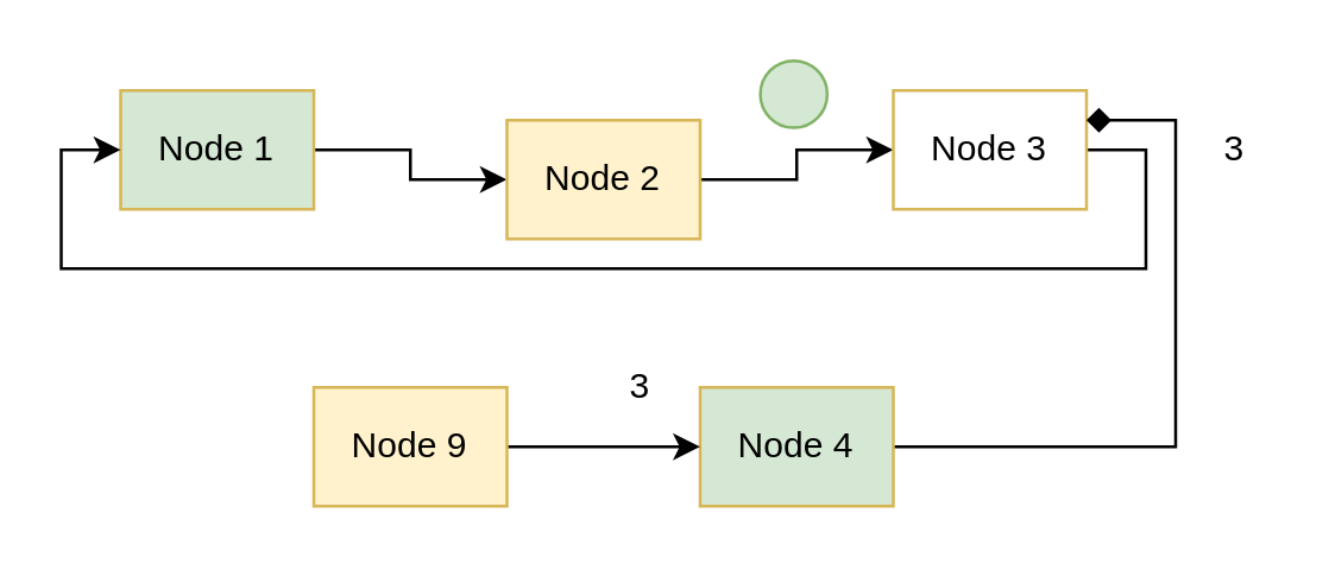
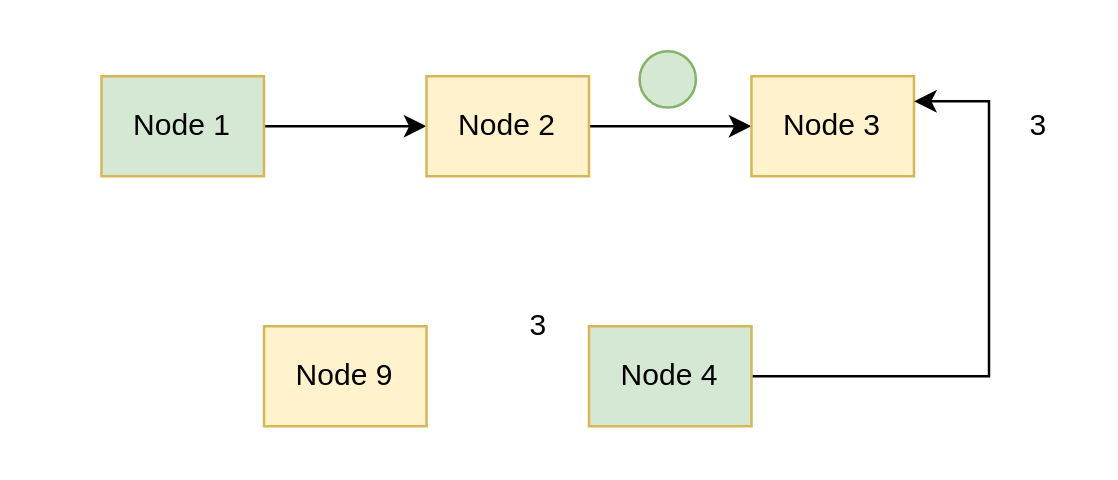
- <mxCell id="8" style="edgeStyle=orthogonalEdgeStyle;rounded=0;orthogonalLoop=1;jettySize=auto;html=1;exitX=1;exitY=0.5;exitDx=0;exitDy=0;entryX=1;entryY=0.25;entryDx=0;entryDy=0;startArrow=none;startFill=0;endArrow=diamond;" parent="1" source="9" target="7" edge="1"><mxGeometry relative="1" as="geometry"><Array as="points"><mxPoint x="395" y="150" /><mxPoint x="395" y="40" /></Array></mxGeometry></mxCell>
+ <mxCell id="8" style="edgeStyle=orthogonalEdgeStyle;rounded=0;orthogonalLoop=1;jettySize=auto;html=1;exitX=1;exitY=0.5;exitDx=0;exitDy=0;entryX=1;entryY=0.25;entryDx=0;entryDy=0;startArrow=none;startFill=0;" parent="1" source="9" target="7" edge="1"><mxGeometry relative="1" as="geometry"><Array as="points"><mxPoint x="395" y="150" /><mxPoint x="395" y="40" /></Array></mxGeometry></mxCell>
- <mxCell id="7" value="Node 3" style="rounded=0;whiteSpace=wrap;html=1;fillColor=#ffffff;strokeColor=#d6b656;" parent="1" vertex="1"><mxGeometry x="300" y="30" width="65" height="40" as="geometry" /></mxCell>
+ <mxCell id="7" value="Node 3" style="rounded=0;whiteSpace=wrap;html=1;fillColor=#fff2cc;strokeColor=#d6b656;" parent="1" vertex="1"><mxGeometry x="300" y="30" width="65" height="40" as="geometry" /></mxCell>
- <mxCell id="5" value="Node 2" style="rounded=0;whiteSpace=wrap;html=1;fillColor=#fff2cc;strokeColor=#d6b656;" parent="1" vertex="1"><mxGeometry x="170" y="40" width="65" height="40" as="geometry" /></mxCell>
+ <mxCell id="5" value="Node 2" style="rounded=0;whiteSpace=wrap;html=1;fillColor=#fff2cc;strokeColor=#d6b656;" parent="1" vertex="1"><mxGeometry x="170" y="30" width="65" height="40" as="geometry" /></mxCell>
- <mxCell id="6" style="edgeStyle=orthogonalEdgeStyle;rounded=0;orthogonalLoop=1;jettySize=auto;html=1;exitX=1;exitY=0.5;exitDx=0;exitDy=0;entryX=0;entryY=0.5;entryDx=0;entryDy=0;" parent="1" source="7" target="3" edge="1"><mxGeometry relative="1" as="geometry"><Array as="points"><mxPoint x="385" y="50" /><mxPoint x="385" y="90" /><mxPoint x="20" y="90" /><mxPoint x="20" y="50" /></Array></mxGeometry></mxCell>
- <mxCell id="10" style="edgeStyle=orthogonalEdgeStyle;rounded=0;orthogonalLoop=1;jettySize=auto;html=1;exitX=1;exitY=0.5;exitDx=0;exitDy=0;startArrow=none;startFill=0;" parent="1" source="11" target="9" edge="1"><mxGeometry relative="1" as="geometry" /></mxCell>
